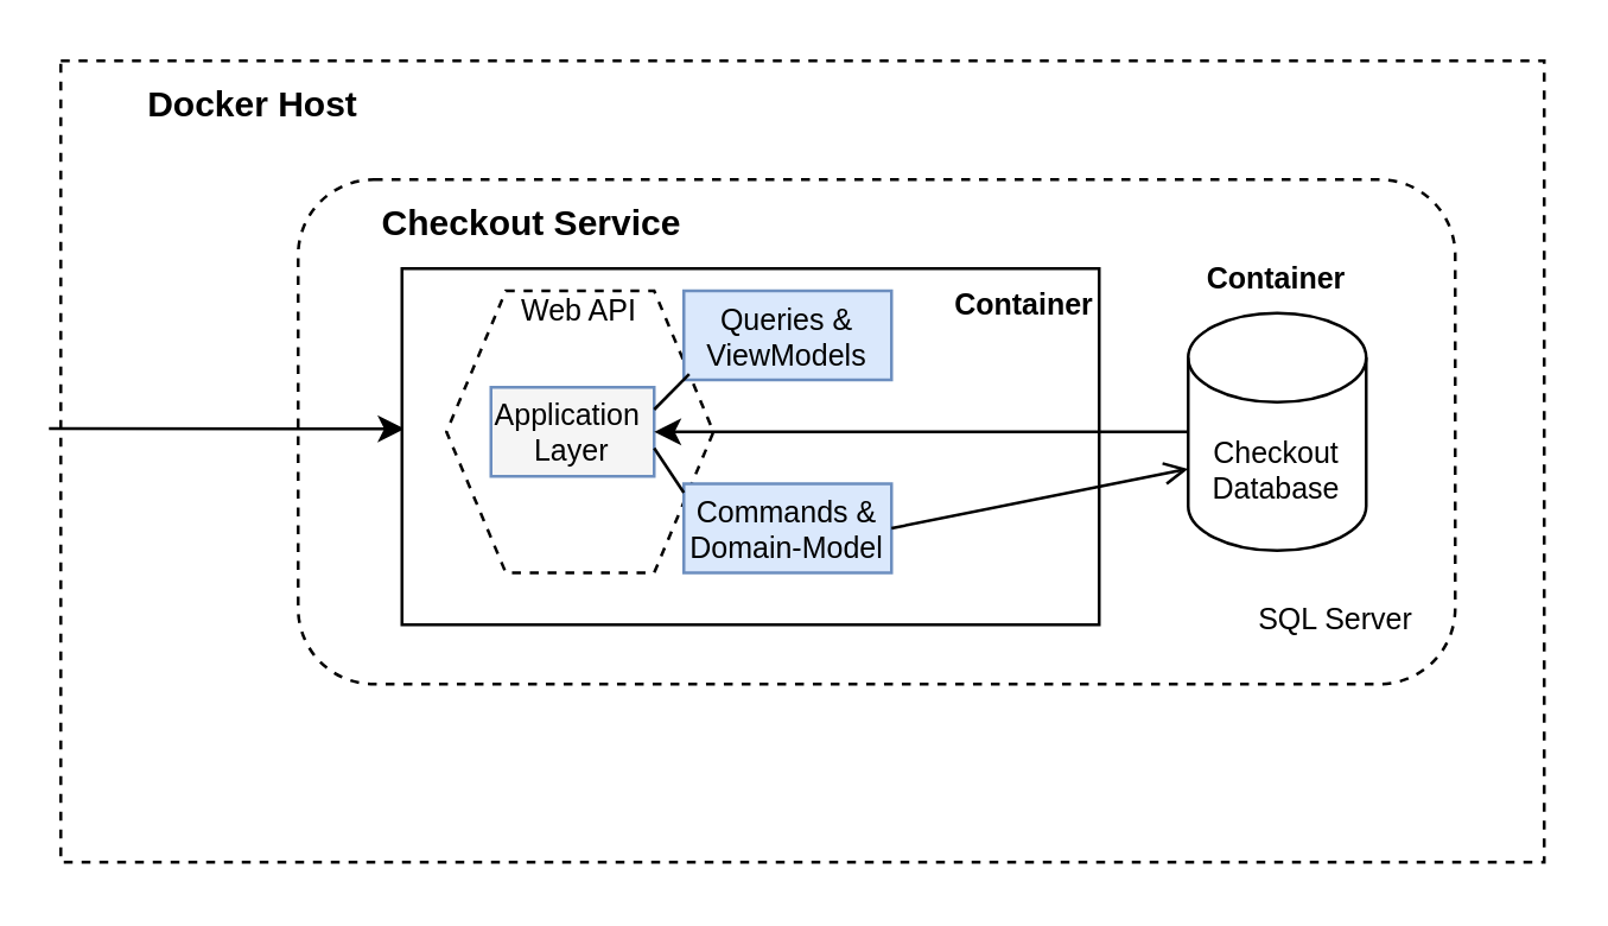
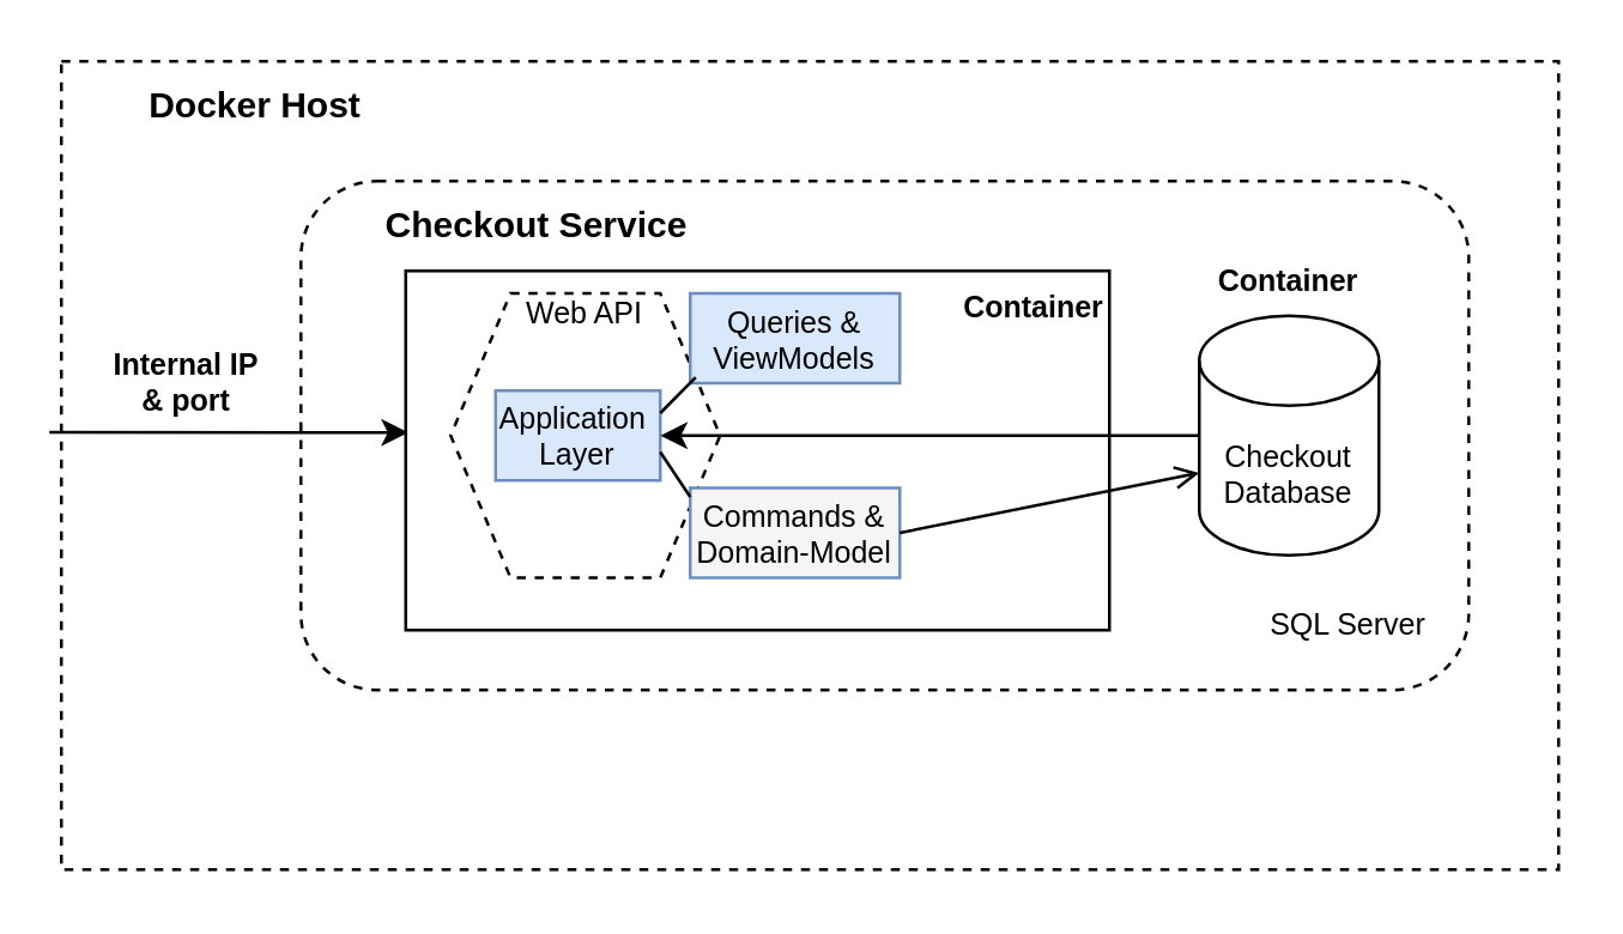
+ <mxCell id="18" value="Internal IP &amp;amp; port" style="text;html=1;strokeColor=none;fillColor=none;align=center;verticalAlign=middle;whiteSpace=wrap;rounded=0;fontSize=10;fontStyle=1" vertex="1" parent="1"><mxGeometry x="32" y="112" width="60" height="30" as="geometry" /></mxCell>
- <mxCell id="10" value="Application&amp;nbsp;&lt;br&gt;Layer" style="rounded=0;whiteSpace=wrap;html=1;fontSize=10;fillColor=#f5f5f5;strokeColor=#6c8ebf;" vertex="1" parent="1"><mxGeometry x="165" y="130" width="55" height="30" as="geometry" /></mxCell>
+ <mxCell id="10" value="Application&amp;nbsp;&lt;br&gt;Layer" style="rounded=0;whiteSpace=wrap;html=1;fontSize=10;fillColor=#dae8fc;strokeColor=#6c8ebf;" vertex="1" parent="1"><mxGeometry x="165" y="130" width="55" height="30" as="geometry" /></mxCell>
- <mxCell id="12" value="Commands &amp;amp; Domain-Model" style="rounded=0;whiteSpace=wrap;html=1;fontSize=10;fillColor=#dae8fc;strokeColor=#6c8ebf;" vertex="1" parent="1"><mxGeometry x="230" y="162.5" width="70" height="30" as="geometry" /></mxCell>
+ <mxCell id="12" value="Commands &amp;amp; Domain-Model" style="rounded=0;whiteSpace=wrap;html=1;fontSize=10;fillColor=#f5f5f5;strokeColor=#6c8ebf;" vertex="1" parent="1"><mxGeometry x="230" y="162.5" width="70" height="30" as="geometry" /></mxCell>
